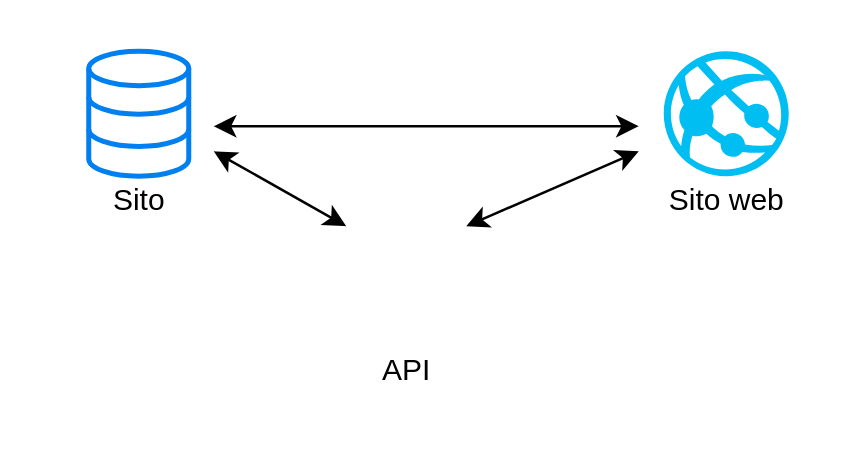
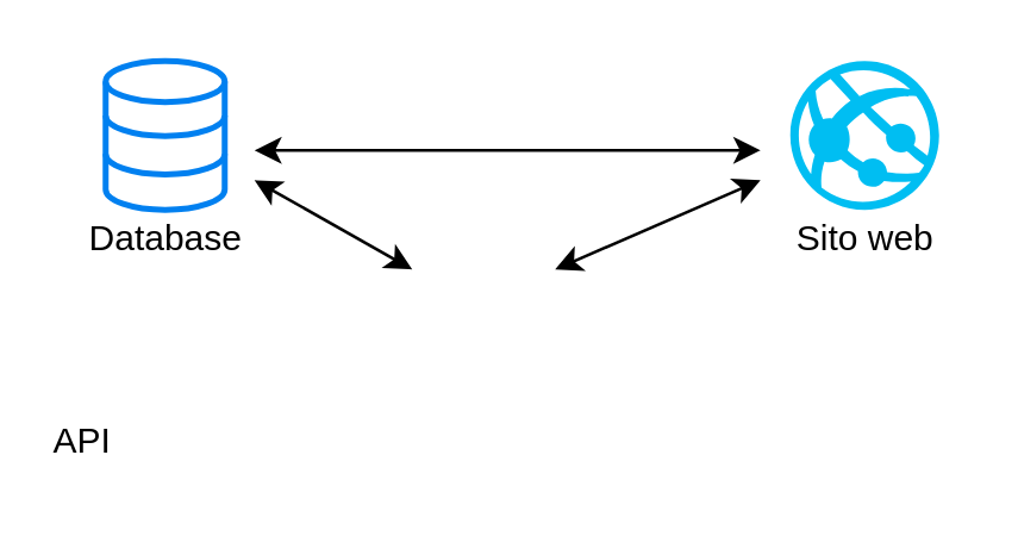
- <mxCell id="6" value="Sito" style="text;html=1;align=center;verticalAlign=middle;resizable=0;points=[];autosize=1;" vertex="1" parent="1"><mxGeometry x="20" y="70" width="70" height="20" as="geometry" /></mxCell>
+ <mxCell id="6" value="Database" style="text;html=1;align=center;verticalAlign=middle;resizable=0;points=[];autosize=1;" vertex="1" parent="1"><mxGeometry x="20" y="70" width="70" height="20" as="geometry" /></mxCell>
- <mxCell id="7" value="API" style="text;html=1;align=center;verticalAlign=middle;resizable=0;points=[];autosize=1;" vertex="1" parent="1"><mxGeometry x="147" y="138" width="30" height="20" as="geometry" /></mxCell>
+ <mxCell id="7" value="API" style="text;html=1;align=center;verticalAlign=middle;resizable=0;points=[];autosize=1;" vertex="1" parent="1"><mxGeometry x="12" y="138" width="30" height="20" as="geometry" /></mxCell>
